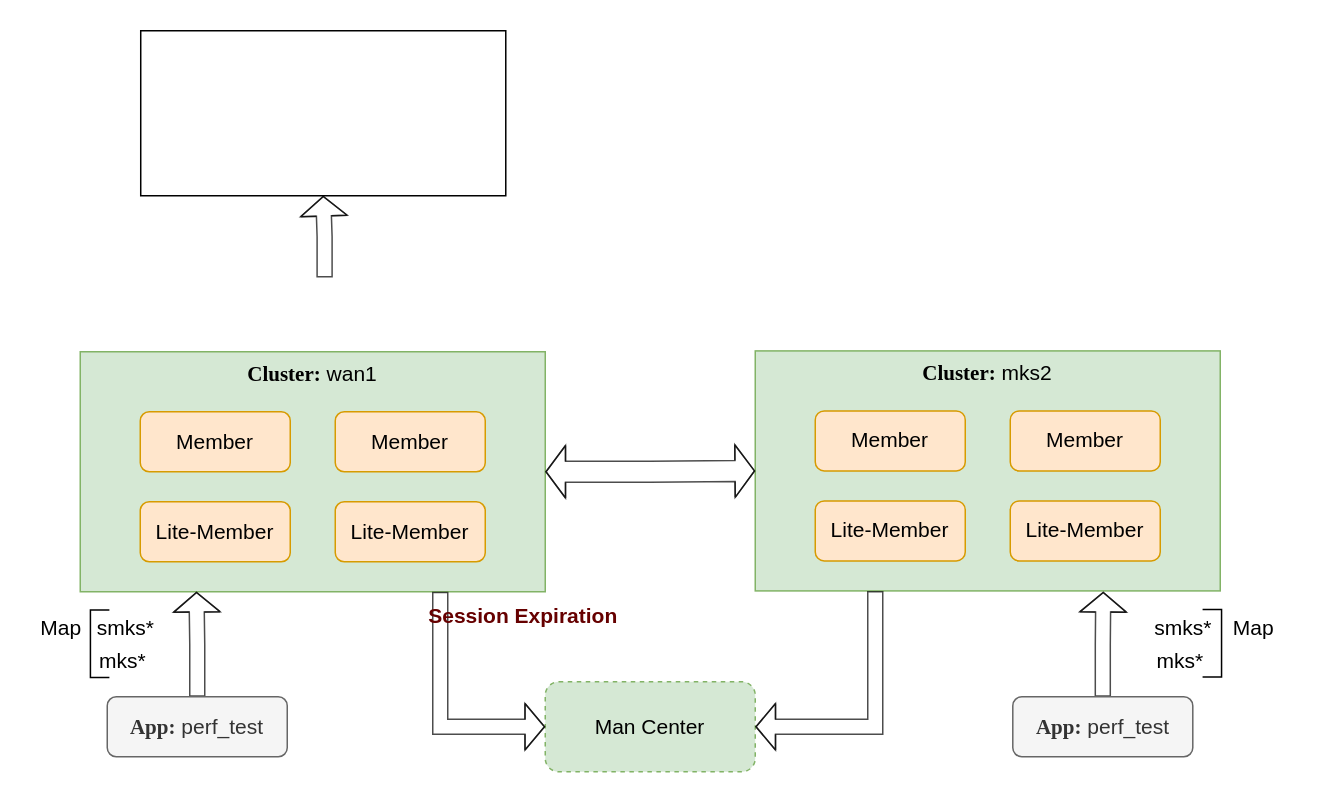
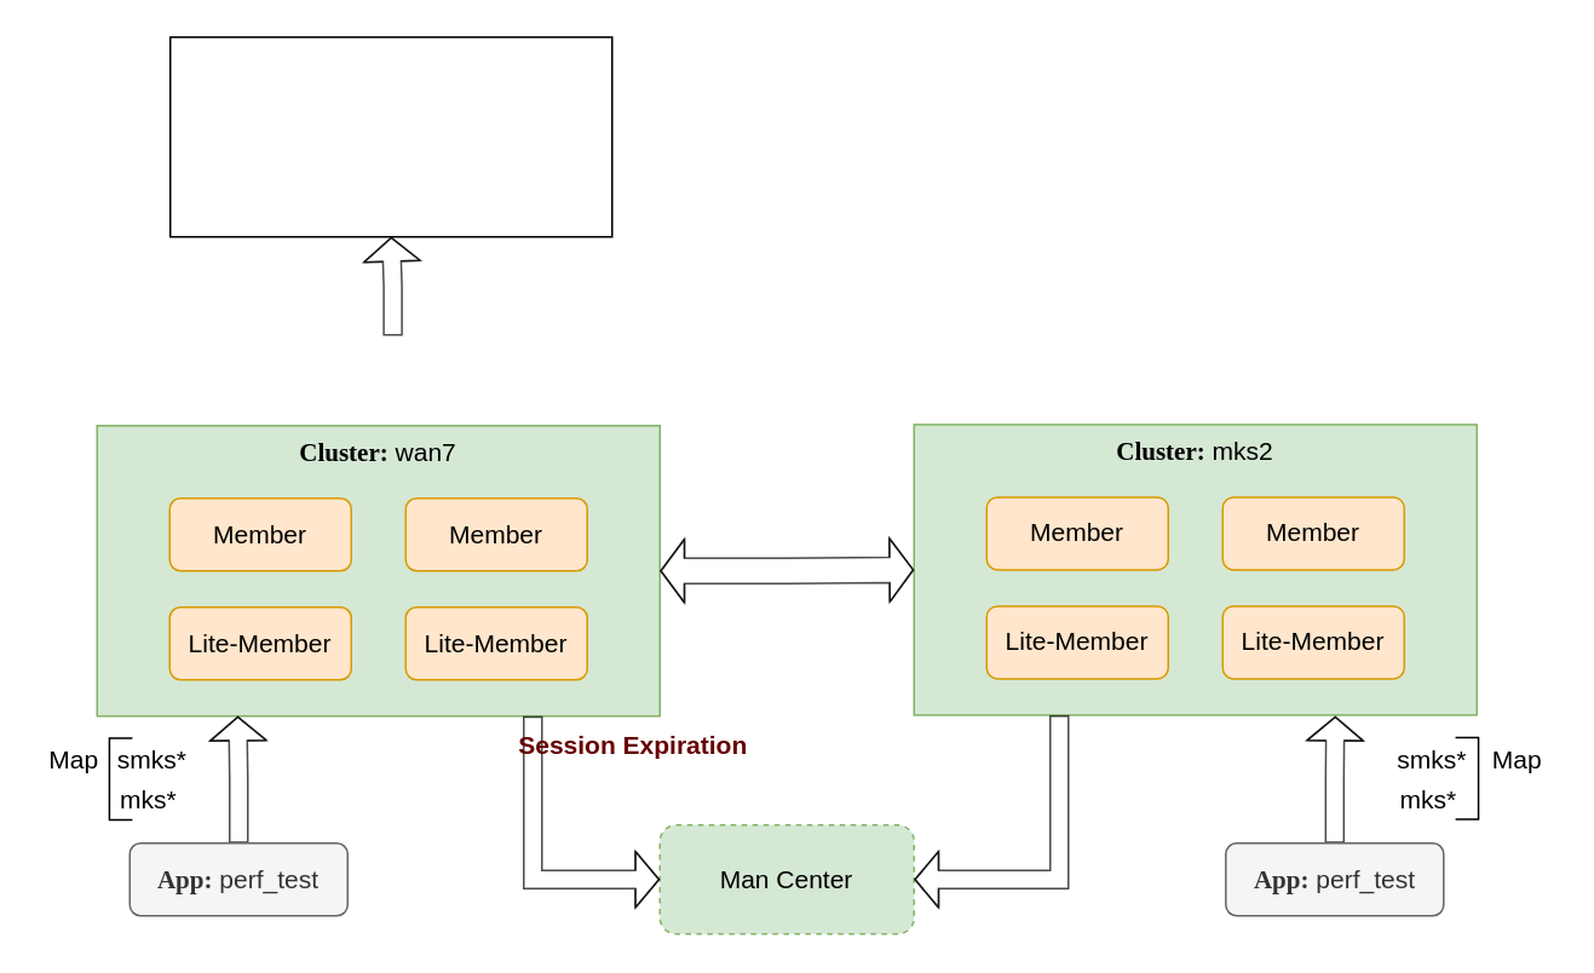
- <mxCell id="4" value="&lt;font face=&quot;Comic Sans MS&quot; style=&quot;font-size: 14px;&quot;&gt;&lt;b style=&quot;font-size: 14px;&quot;&gt;Cluster:&lt;/b&gt;&lt;/font&gt; wan1" style="rounded=0;whiteSpace=wrap;html=1;align=center;verticalAlign=top;fillColor=#d5e8d4;strokeColor=#82b366;fontSize=14;" vertex="1" parent="3"><mxGeometry width="310" height="160" as="geometry" /></mxCell>
+ <mxCell id="4" value="&lt;font face=&quot;Comic Sans MS&quot; style=&quot;font-size: 14px;&quot;&gt;&lt;b style=&quot;font-size: 14px;&quot;&gt;Cluster:&lt;/b&gt;&lt;/font&gt; wan7" style="rounded=0;whiteSpace=wrap;html=1;align=center;verticalAlign=top;fillColor=#d5e8d4;strokeColor=#82b366;fontSize=14;" vertex="1" parent="3"><mxGeometry width="310" height="160" as="geometry" /></mxCell>
